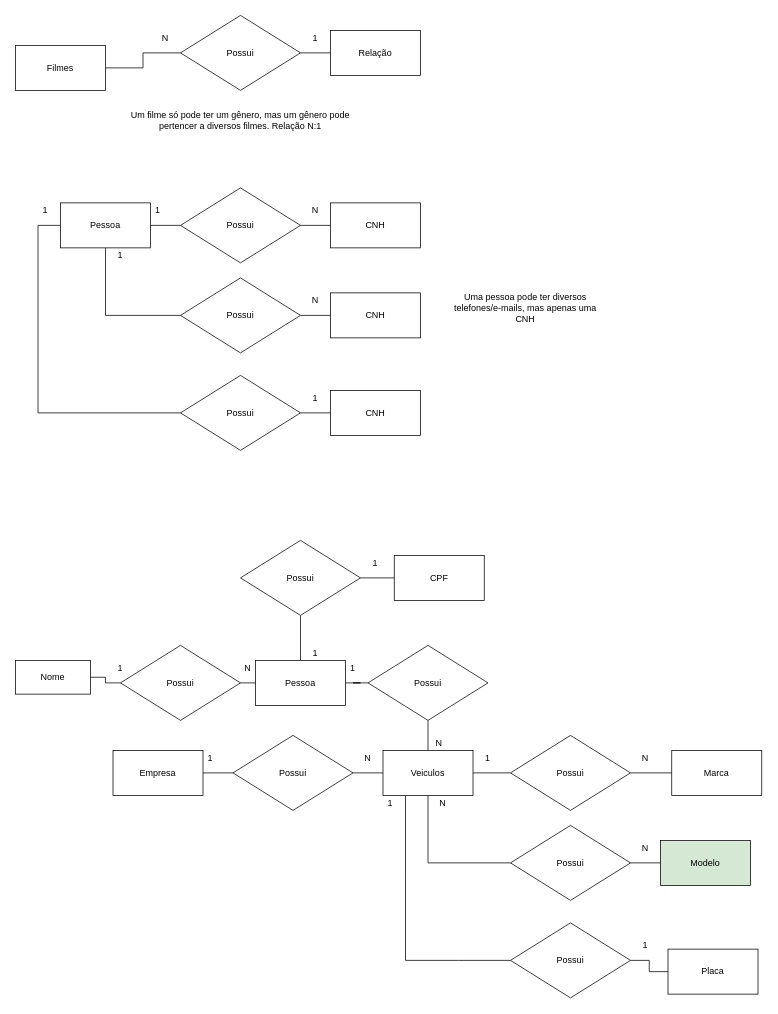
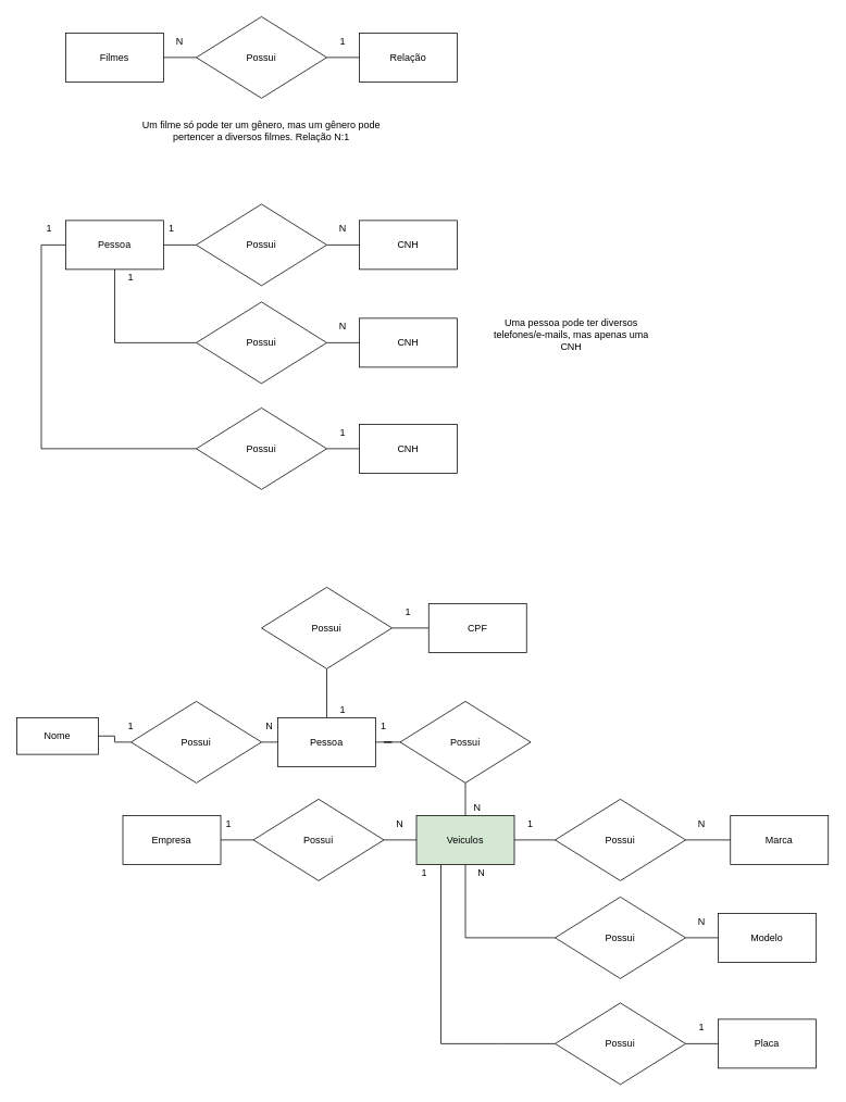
- <mxCell id="3" value="Filmes" style="rounded=0;whiteSpace=wrap;html=1;" vertex="1" parent="1"><mxGeometry x="20" y="60" width="120" height="60" as="geometry" /></mxCell>
+ <mxCell id="3" value="Filmes" style="rounded=0;whiteSpace=wrap;html=1;" vertex="1" parent="1"><mxGeometry x="80" y="40" width="120" height="60" as="geometry" /></mxCell>
- <mxCell id="35" value="Veiculos" style="rounded=0;whiteSpace=wrap;html=1;" vertex="1" parent="1"><mxGeometry x="510" y="1000" width="120" height="60" as="geometry" /></mxCell>
+ <mxCell id="35" value="Veiculos" style="rounded=0;whiteSpace=wrap;html=1;fillColor=#d5e8d4;" vertex="1" parent="1"><mxGeometry x="510" y="1000" width="120" height="60" as="geometry" /></mxCell>
- <mxCell id="45" value="Modelo" style="rounded=0;whiteSpace=wrap;html=1;fillColor=#d5e8d4;" vertex="1" parent="1"><mxGeometry x="880" y="1120" width="120" height="60" as="geometry" /></mxCell>
+ <mxCell id="45" value="Modelo" style="rounded=0;whiteSpace=wrap;html=1;" vertex="1" parent="1"><mxGeometry x="880" y="1120" width="120" height="60" as="geometry" /></mxCell>
- <mxCell id="49" value="Placa" style="rounded=0;whiteSpace=wrap;html=1;" vertex="1" parent="1"><mxGeometry x="890" y="1265" width="120" height="60" as="geometry" /></mxCell>
+ <mxCell id="49" value="Placa" style="rounded=0;whiteSpace=wrap;html=1;" vertex="1" parent="1"><mxGeometry x="880" y="1250" width="120" height="60" as="geometry" /></mxCell>
